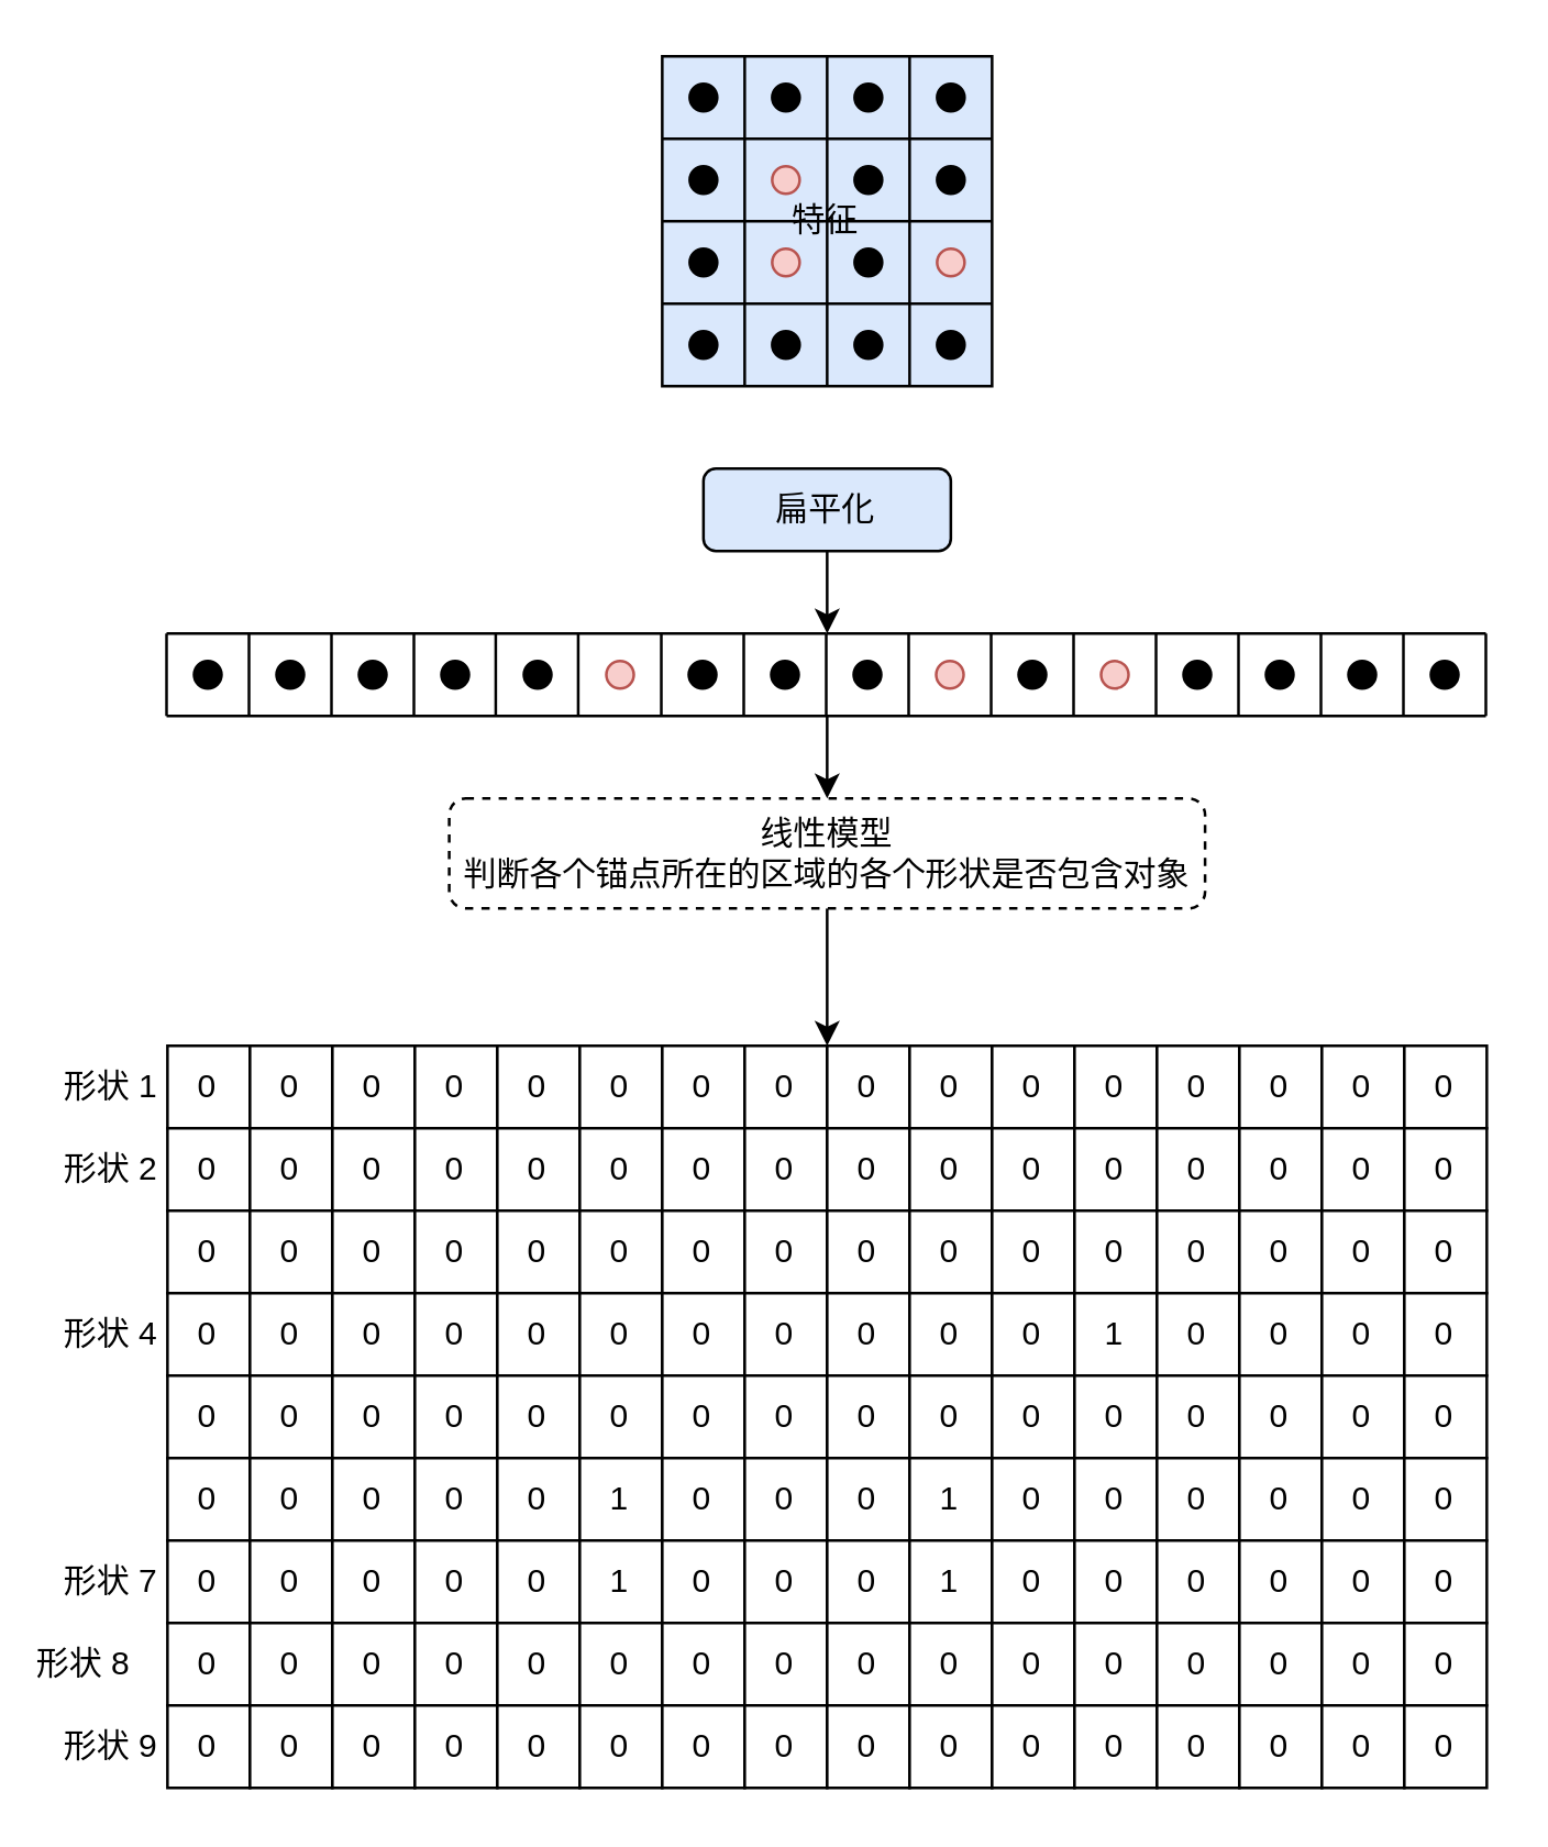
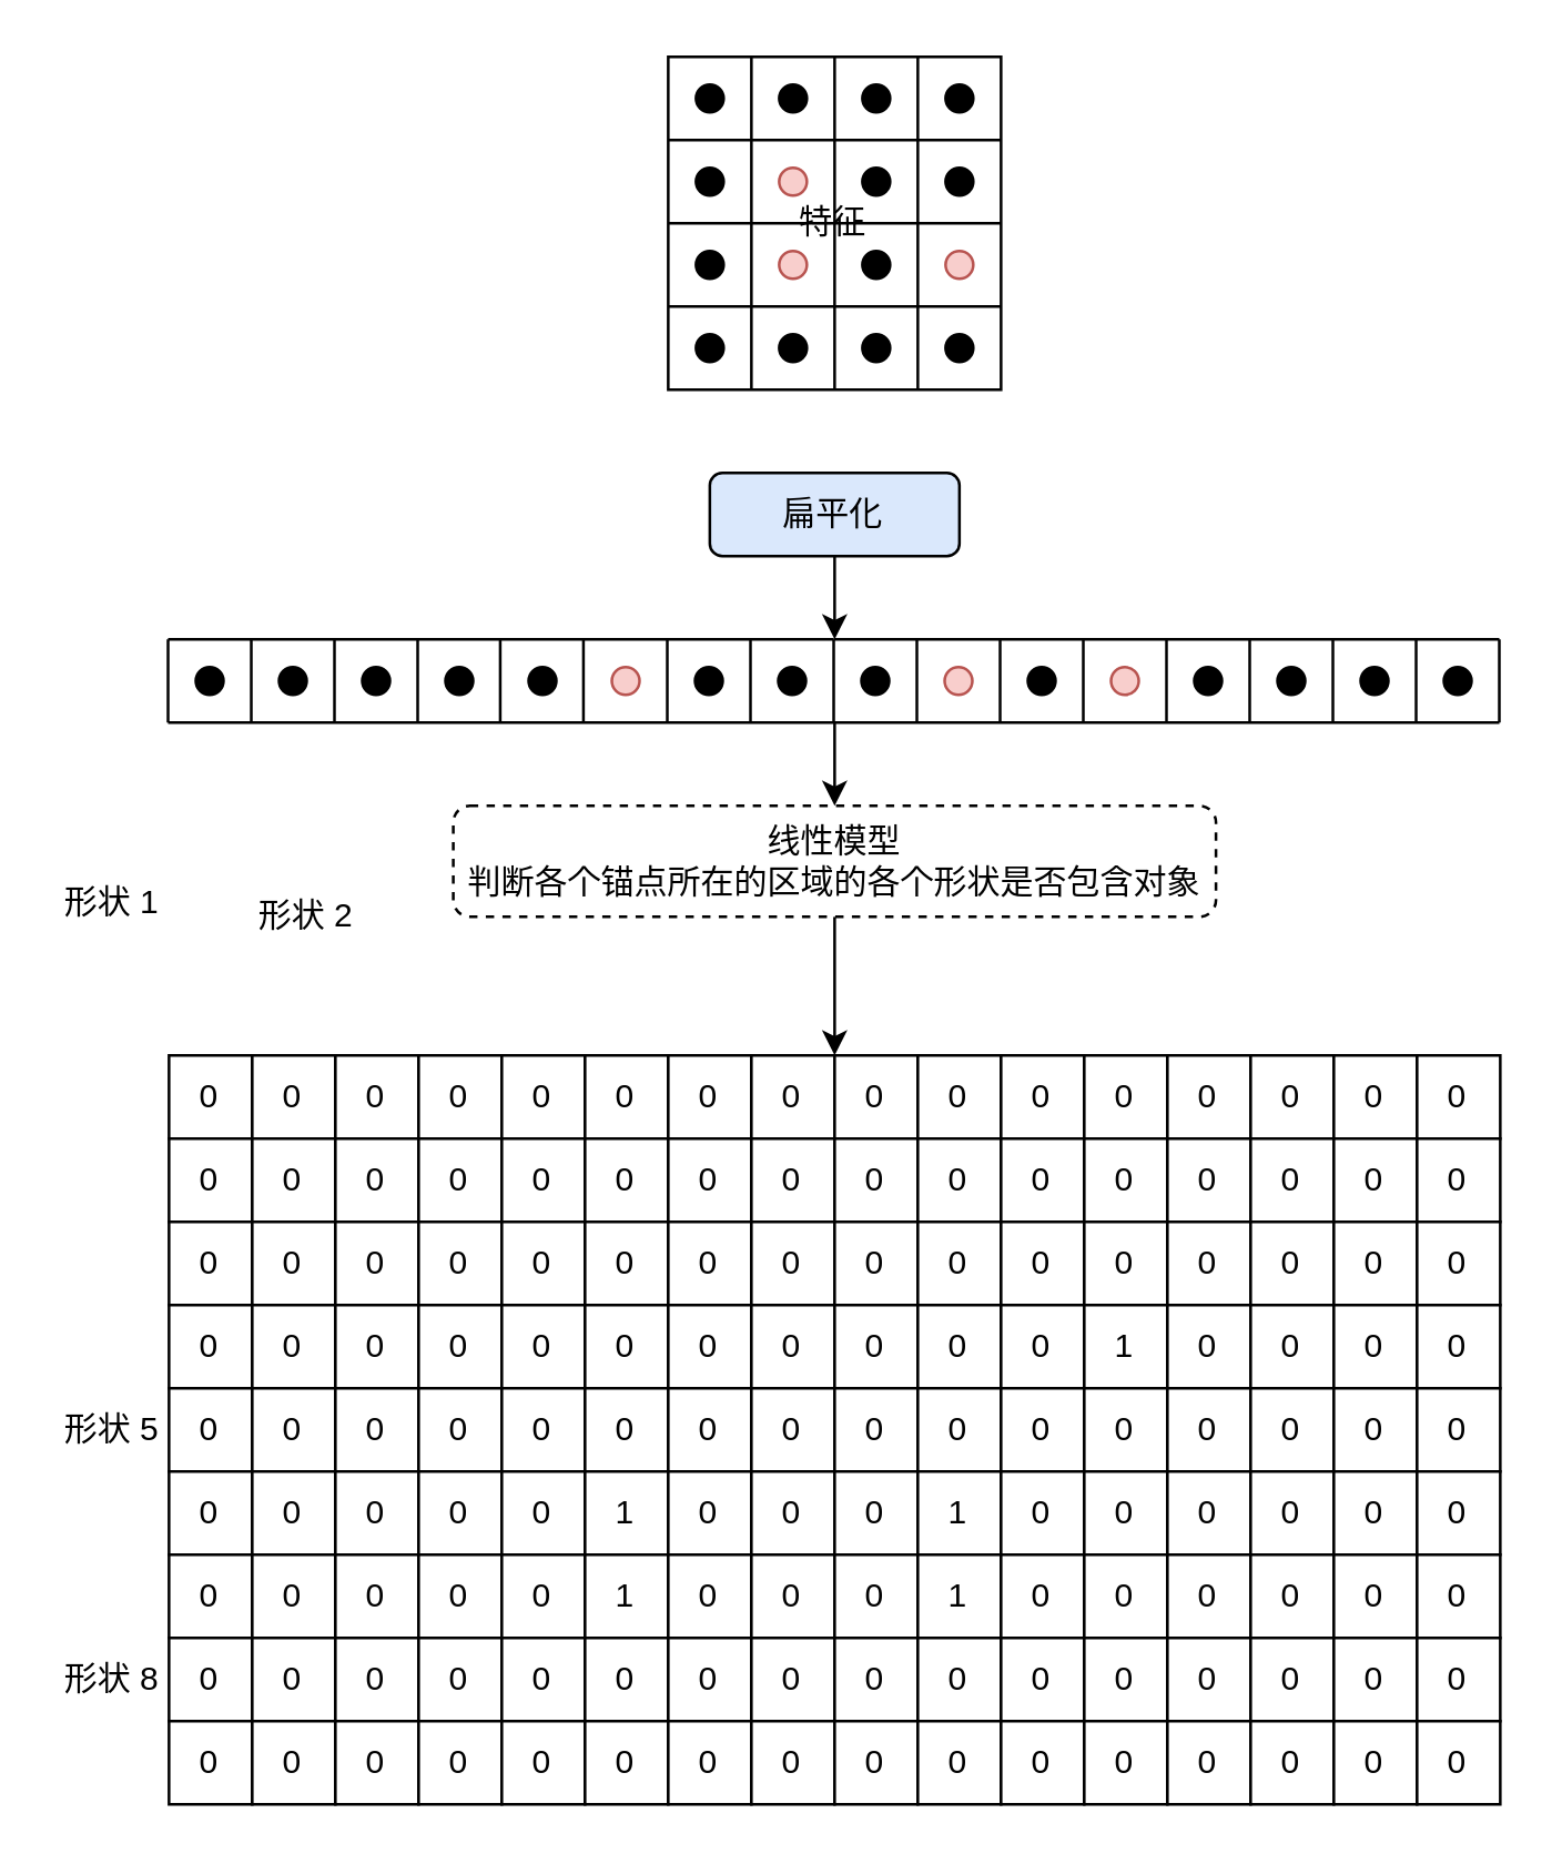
- <mxCell id="2" value="特征" style="rounded=0;whiteSpace=wrap;html=1;fillColor=#dae8fc;" parent="1" vertex="1"><mxGeometry x="240.34" y="20" width="120" height="120" as="geometry" /></mxCell>
+ <mxCell id="2" value="特征" style="rounded=0;whiteSpace=wrap;html=1;" parent="1" vertex="1"><mxGeometry x="240.34" y="20" width="120" height="120" as="geometry" /></mxCell>
- <mxCell id="210" value="形状 1" style="text;html=1;strokeColor=none;fillColor=none;align=center;verticalAlign=middle;whiteSpace=wrap;rounded=0;" vertex="1" parent="1"><mxGeometry x="20" y="385" width="40" height="20" as="geometry" /></mxCell>
+ <mxCell id="210" value="形状 1" style="text;html=1;strokeColor=none;fillColor=none;align=center;verticalAlign=middle;whiteSpace=wrap;rounded=0;" vertex="1" parent="1"><mxGeometry x="20" y="315" width="40" height="20" as="geometry" /></mxCell>
- <mxCell id="211" value="形状 2" style="text;html=1;strokeColor=none;fillColor=none;align=center;verticalAlign=middle;whiteSpace=wrap;rounded=0;" vertex="1" parent="1"><mxGeometry x="20" y="415" width="40" height="20" as="geometry" /></mxCell>
+ <mxCell id="211" value="形状 2" style="text;html=1;strokeColor=none;fillColor=none;align=center;verticalAlign=middle;whiteSpace=wrap;rounded=0;" vertex="1" parent="1"><mxGeometry x="90" y="320" width="40" height="20" as="geometry" /></mxCell>
- <mxCell id="212" value="形状 4" style="text;html=1;strokeColor=none;fillColor=none;align=center;verticalAlign=middle;whiteSpace=wrap;rounded=0;" vertex="1" parent="1"><mxGeometry x="20.34" y="475" width="40" height="20" as="geometry" /></mxCell>
+ <mxCell id="213" value="形状 5" style="text;html=1;strokeColor=none;fillColor=none;align=center;verticalAlign=middle;whiteSpace=wrap;rounded=0;" vertex="1" parent="1"><mxGeometry x="20.34" y="505" width="40" height="20" as="geometry" /></mxCell>
- <mxCell id="214" value="形状 7" style="text;html=1;strokeColor=none;fillColor=none;align=center;verticalAlign=middle;whiteSpace=wrap;rounded=0;" vertex="1" parent="1"><mxGeometry x="20.34" y="565" width="40" height="20" as="geometry" /></mxCell>
- <mxCell id="215" value="形状 8" style="text;html=1;strokeColor=none;fillColor=none;align=center;verticalAlign=middle;whiteSpace=wrap;rounded=0;" vertex="1" parent="1"><mxGeometry x="10.34" y="595" width="40" height="20" as="geometry" /></mxCell>
+ <mxCell id="215" value="形状 8" style="text;html=1;strokeColor=none;fillColor=none;align=center;verticalAlign=middle;whiteSpace=wrap;rounded=0;" vertex="1" parent="1"><mxGeometry x="20.34" y="595" width="40" height="20" as="geometry" /></mxCell>
- <mxCell id="216" value="形状 9" style="text;html=1;strokeColor=none;fillColor=none;align=center;verticalAlign=middle;whiteSpace=wrap;rounded=0;" vertex="1" parent="1"><mxGeometry x="20" y="625" width="40" height="20" as="geometry" /></mxCell>
